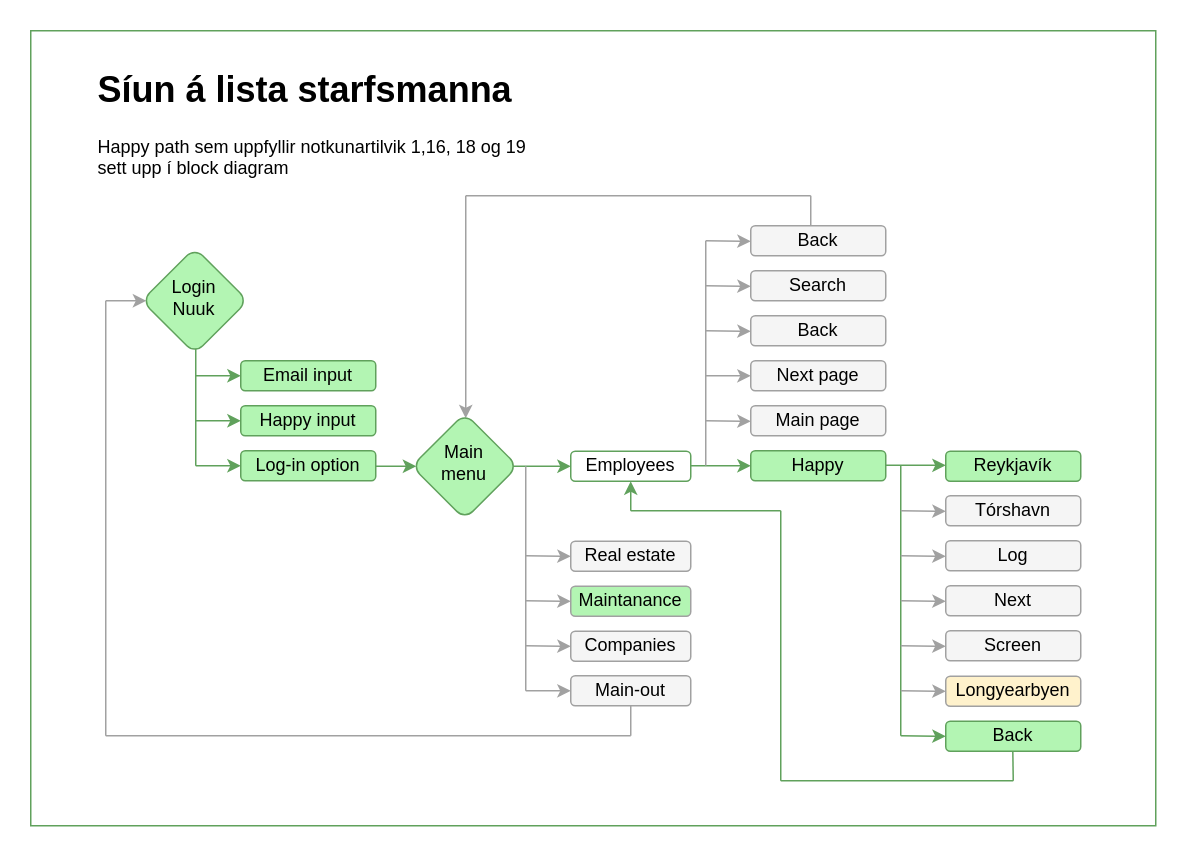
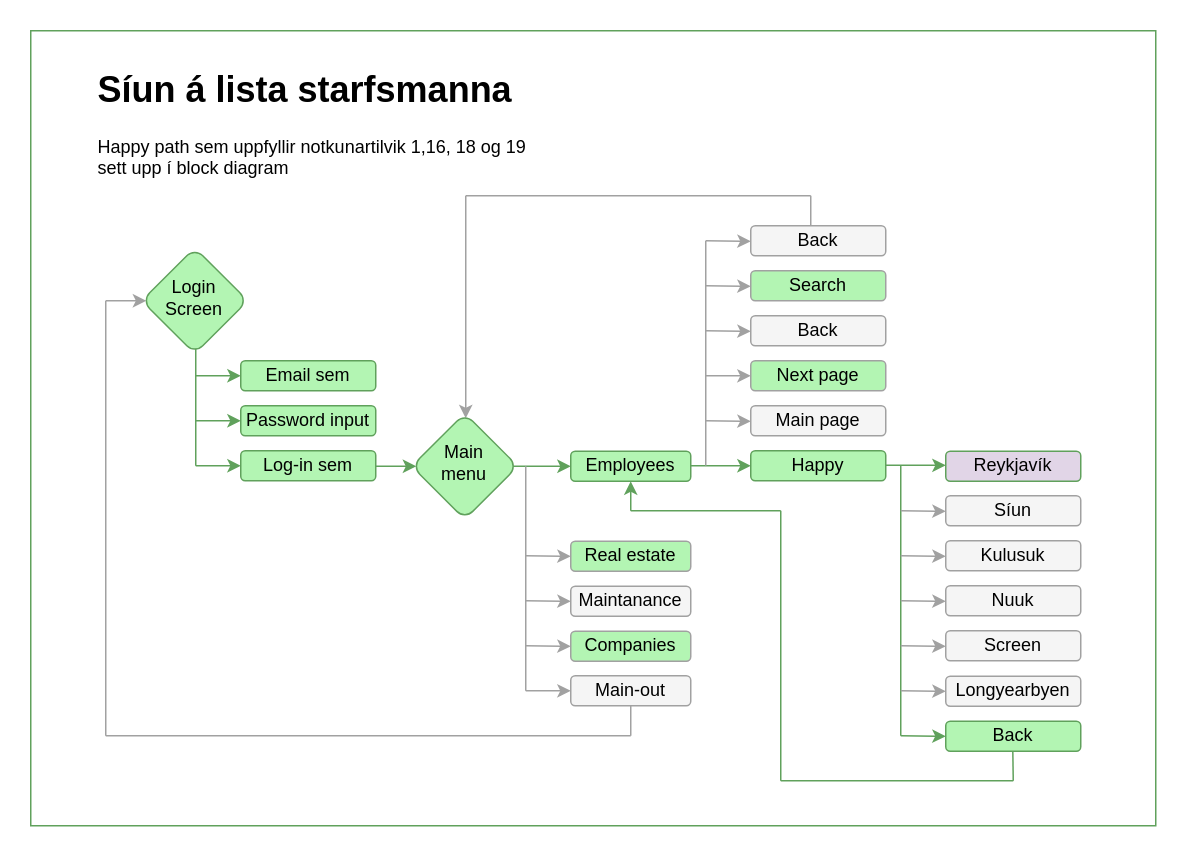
- <mxCell id="26" value="Search" style="rounded=1;whiteSpace=wrap;html=1;fillColor=#F5F5F5;strokeColor=#A1A1A1;" vertex="1" parent="1"><mxGeometry x="500" y="180" width="90" height="20" as="geometry" /></mxCell>
+ <mxCell id="26" value="Search" style="rounded=1;whiteSpace=wrap;html=1;fillColor=#b3f5b3;strokeColor=#A1A1A1;" vertex="1" parent="1"><mxGeometry x="500" y="180" width="90" height="20" as="geometry" /></mxCell>
- <mxCell id="59" value="Login Nuuk" style="text;html=1;strokeColor=none;fillColor=none;align=center;verticalAlign=middle;whiteSpace=wrap;rounded=0;" vertex="1" parent="1"><mxGeometry x="99.36" y="183" width="60" height="30" as="geometry" /></mxCell>
+ <mxCell id="59" value="Login Screen" style="text;html=1;strokeColor=none;fillColor=none;align=center;verticalAlign=middle;whiteSpace=wrap;rounded=0;" vertex="1" parent="1"><mxGeometry x="99.36" y="183" width="60" height="30" as="geometry" /></mxCell>
- <mxCell id="10" value="Email input" style="rounded=1;whiteSpace=wrap;html=1;fillColor=#B3F5B3;strokeColor=#60A15C;" vertex="1" parent="1"><mxGeometry x="160" y="240" width="90" height="20" as="geometry" /></mxCell>
+ <mxCell id="10" value="Email sem" style="rounded=1;whiteSpace=wrap;html=1;fillColor=#B3F5B3;strokeColor=#60A15C;" vertex="1" parent="1"><mxGeometry x="160" y="240" width="90" height="20" as="geometry" /></mxCell>
- <mxCell id="28" value="Next page" style="rounded=1;whiteSpace=wrap;html=1;fillColor=#F5F5F5;strokeColor=#A1A1A1;" vertex="1" parent="1"><mxGeometry x="500" y="240" width="90" height="20" as="geometry" /></mxCell>
+ <mxCell id="28" value="Next page" style="rounded=1;whiteSpace=wrap;html=1;fillColor=#b3f5b3;strokeColor=#A1A1A1;" vertex="1" parent="1"><mxGeometry x="500" y="240" width="90" height="20" as="geometry" /></mxCell>
- <mxCell id="11" value="Happy input" style="rounded=1;whiteSpace=wrap;html=1;fillColor=#B3F5B3;strokeColor=#60A15C;" vertex="1" parent="1"><mxGeometry x="160" y="270" width="90" height="20" as="geometry" /></mxCell>
+ <mxCell id="11" value="Password input" style="rounded=1;whiteSpace=wrap;html=1;fillColor=#B3F5B3;strokeColor=#60A15C;" vertex="1" parent="1"><mxGeometry x="160" y="270" width="90" height="20" as="geometry" /></mxCell>
- <mxCell id="9" value="Log-in option" style="rounded=1;whiteSpace=wrap;html=1;fillColor=#B3F5B3;strokeColor=#60A15C;" vertex="1" parent="1"><mxGeometry x="160" y="300" width="90" height="20" as="geometry" /></mxCell>
+ <mxCell id="9" value="Log-in sem" style="rounded=1;whiteSpace=wrap;html=1;fillColor=#B3F5B3;strokeColor=#60A15C;" vertex="1" parent="1"><mxGeometry x="160" y="300" width="90" height="20" as="geometry" /></mxCell>
- <mxCell id="12" value="Employees" style="rounded=1;whiteSpace=wrap;html=1;fillColor=#ffffff;strokeColor=#60A15C;" vertex="1" parent="1"><mxGeometry x="380" y="300.36" width="80" height="20" as="geometry" /></mxCell>
+ <mxCell id="12" value="Employees" style="rounded=1;whiteSpace=wrap;html=1;fillColor=#B3F5B3;strokeColor=#60A15C;" vertex="1" parent="1"><mxGeometry x="380" y="300.36" width="80" height="20" as="geometry" /></mxCell>
- <mxCell id="50" value="Reykjavík" style="rounded=1;whiteSpace=wrap;html=1;fillColor=#B3F5B3;strokeColor=#60A15C;" vertex="1" parent="1"><mxGeometry x="630" y="300.36" width="90" height="20" as="geometry" /></mxCell>
+ <mxCell id="50" value="Reykjavík" style="rounded=1;whiteSpace=wrap;html=1;fillColor=#e1d5e7;strokeColor=#60A15C;" vertex="1" parent="1"><mxGeometry x="630" y="300.36" width="90" height="20" as="geometry" /></mxCell>
- <mxCell id="44" value="Tórshavn" style="rounded=1;whiteSpace=wrap;html=1;fillColor=#F5F5F5;strokeColor=#A1A1A1;" vertex="1" parent="1"><mxGeometry x="630" y="330" width="90" height="20" as="geometry" /></mxCell>
+ <mxCell id="44" value="Síun" style="rounded=1;whiteSpace=wrap;html=1;fillColor=#F5F5F5;strokeColor=#A1A1A1;" vertex="1" parent="1"><mxGeometry x="630" y="330" width="90" height="20" as="geometry" /></mxCell>
- <mxCell id="15" value="Real estate" style="rounded=1;whiteSpace=wrap;html=1;fillColor=#F5F5F5;strokeColor=#A1A1A1;" vertex="1" parent="1"><mxGeometry x="380" y="360.36" width="80" height="20" as="geometry" /></mxCell>
+ <mxCell id="15" value="Real estate" style="rounded=1;whiteSpace=wrap;html=1;fillColor=#b3f5b3;strokeColor=#A1A1A1;" vertex="1" parent="1"><mxGeometry x="380" y="360.36" width="80" height="20" as="geometry" /></mxCell>
- <mxCell id="46" value="Log" style="rounded=1;whiteSpace=wrap;html=1;fillColor=#F5F5F5;strokeColor=#A1A1A1;" vertex="1" parent="1"><mxGeometry x="630" y="360" width="90" height="20" as="geometry" /></mxCell>
+ <mxCell id="46" value="Kulusuk" style="rounded=1;whiteSpace=wrap;html=1;fillColor=#F5F5F5;strokeColor=#A1A1A1;" vertex="1" parent="1"><mxGeometry x="630" y="360" width="90" height="20" as="geometry" /></mxCell>
- <mxCell id="16" value="Maintanance" style="rounded=1;whiteSpace=wrap;html=1;fillColor=#b3f5b3;strokeColor=#A1A1A1;" vertex="1" parent="1"><mxGeometry x="380" y="390.36" width="80" height="20" as="geometry" /></mxCell>
+ <mxCell id="16" value="Maintanance" style="rounded=1;whiteSpace=wrap;html=1;fillColor=#F5F5F5;strokeColor=#A1A1A1;" vertex="1" parent="1"><mxGeometry x="380" y="390.36" width="80" height="20" as="geometry" /></mxCell>
- <mxCell id="48" value="Next" style="rounded=1;whiteSpace=wrap;html=1;fillColor=#F5F5F5;strokeColor=#A1A1A1;" vertex="1" parent="1"><mxGeometry x="630" y="390" width="90" height="20" as="geometry" /></mxCell>
+ <mxCell id="48" value="Nuuk" style="rounded=1;whiteSpace=wrap;html=1;fillColor=#F5F5F5;strokeColor=#A1A1A1;" vertex="1" parent="1"><mxGeometry x="630" y="390" width="90" height="20" as="geometry" /></mxCell>
- <mxCell id="52" value="Companies" style="rounded=1;whiteSpace=wrap;html=1;fillColor=#F5F5F5;strokeColor=#A1A1A1;" vertex="1" parent="1"><mxGeometry x="380" y="420.36" width="80" height="20" as="geometry" /></mxCell>
+ <mxCell id="52" value="Companies" style="rounded=1;whiteSpace=wrap;html=1;fillColor=#b3f5b3;strokeColor=#A1A1A1;" vertex="1" parent="1"><mxGeometry x="380" y="420.36" width="80" height="20" as="geometry" /></mxCell>
- <mxCell id="54" value="Longyearbyen" style="rounded=1;whiteSpace=wrap;html=1;fillColor=#fff2cc;strokeColor=#A1A1A1;" vertex="1" parent="1"><mxGeometry x="630" y="450.36" width="90" height="20" as="geometry" /></mxCell>
+ <mxCell id="54" value="Longyearbyen" style="rounded=1;whiteSpace=wrap;html=1;fillColor=#F5F5F5;strokeColor=#A1A1A1;" vertex="1" parent="1"><mxGeometry x="630" y="450.36" width="90" height="20" as="geometry" /></mxCell>
